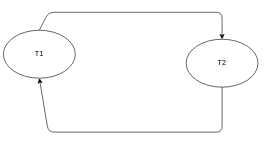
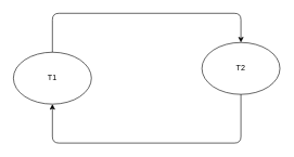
- <mxCell id="2" value="T1" style="ellipse;whiteSpace=wrap;html=1;" vertex="1" parent="1"><mxGeometry x="5" y="50" width="120" height="80" as="geometry" /></mxCell>
+ <mxCell id="2" value="T1" style="ellipse;whiteSpace=wrap;html=1;" vertex="1" parent="1"><mxGeometry x="20" y="80" width="120" height="80" as="geometry" /></mxCell>
